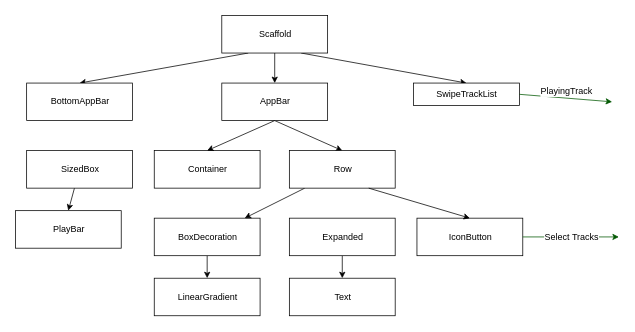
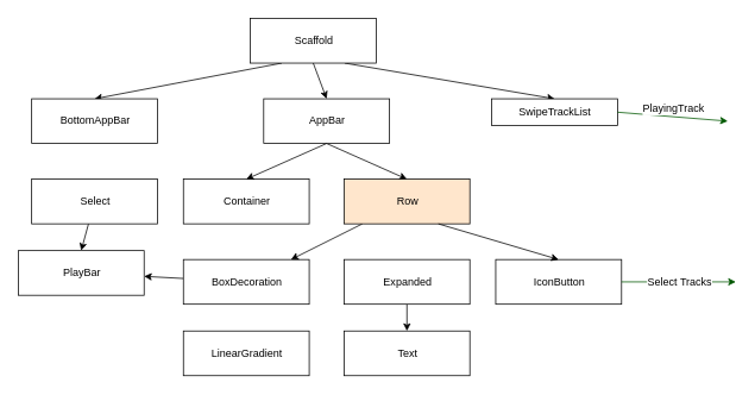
- <mxCell id="4" value="Scaffold" style="html=1;" parent="1" vertex="1"><mxGeometry x="295" y="20" width="141" height="50" as="geometry" /></mxCell>
+ <mxCell id="4" value="Scaffold" style="html=1;" parent="1" vertex="1"><mxGeometry x="280" y="20" width="141" height="50" as="geometry" /></mxCell>
- <mxCell id="25" value="SizedBox" style="html=1;" vertex="1" parent="1"><mxGeometry x="35" y="200" width="141" height="50" as="geometry" /></mxCell>
+ <mxCell id="25" value="Select" style="html=1;" vertex="1" parent="1"><mxGeometry x="35" y="200" width="141" height="50" as="geometry" /></mxCell>
- <mxCell id="14" value="Row" style="html=1;" vertex="1" parent="1"><mxGeometry x="385" y="200" width="141" height="50" as="geometry" /></mxCell>
+ <mxCell id="14" value="Row" style="html=1;fillColor=#ffe6cc;" vertex="1" parent="1"><mxGeometry x="385" y="200" width="141" height="50" as="geometry" /></mxCell>
- <mxCell id="10" style="edgeStyle=none;rounded=0;orthogonalLoop=1;jettySize=auto;html=1;" edge="1" parent="1" source="11" target="12"><mxGeometry relative="1" as="geometry" /></mxCell>
+ <mxCell id="10" style="edgeStyle=none;rounded=0;orthogonalLoop=1;jettySize=auto;html=1;" edge="1" parent="1" source="11" target="23"><mxGeometry relative="1" as="geometry" /></mxCell>
